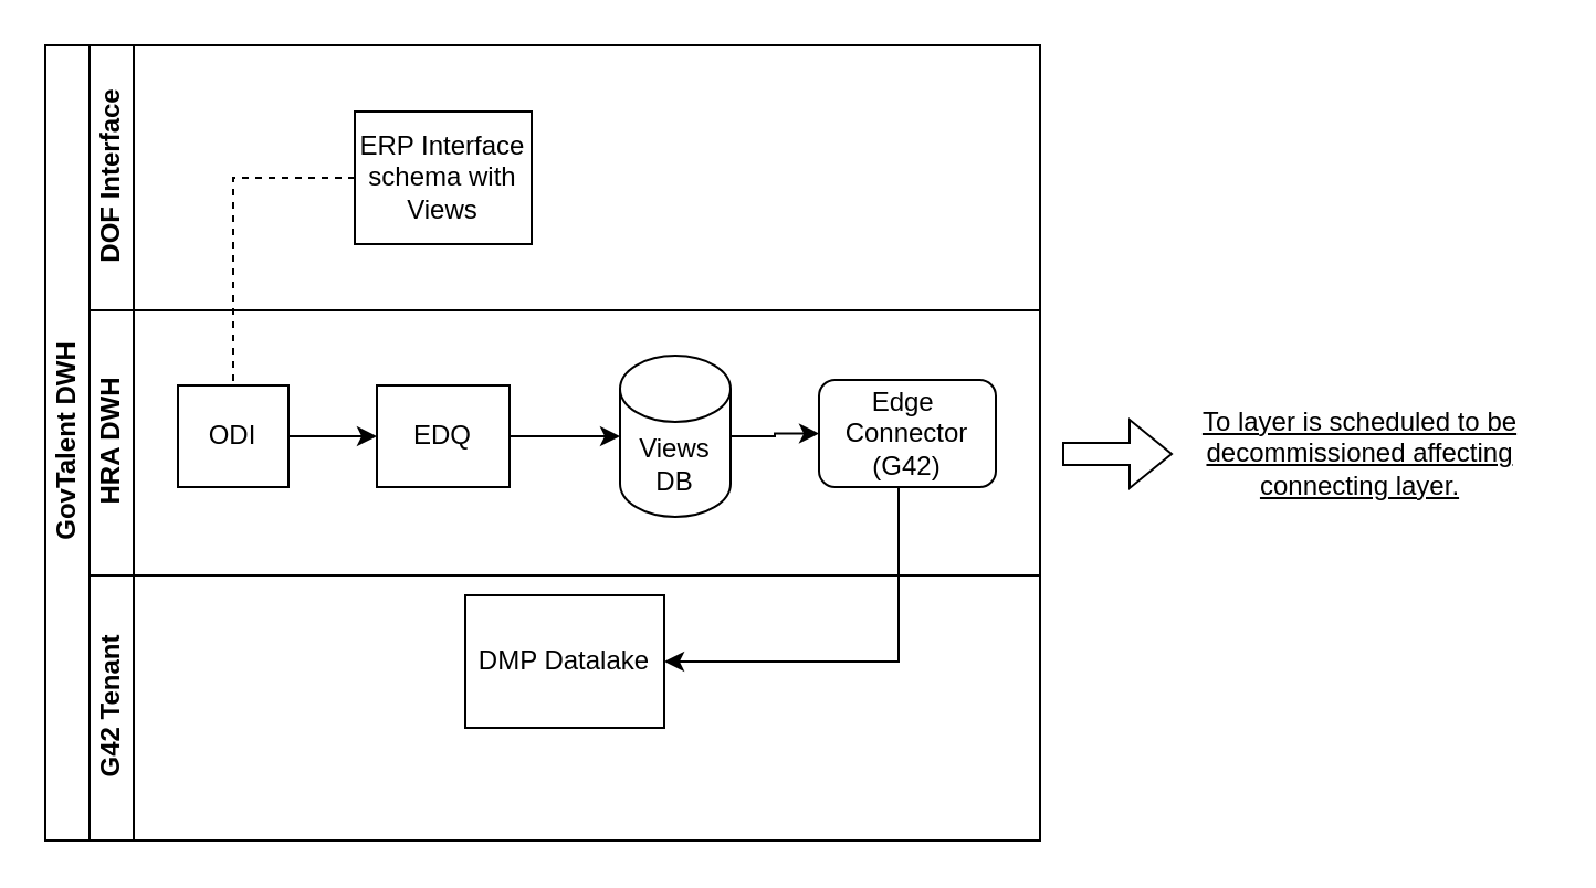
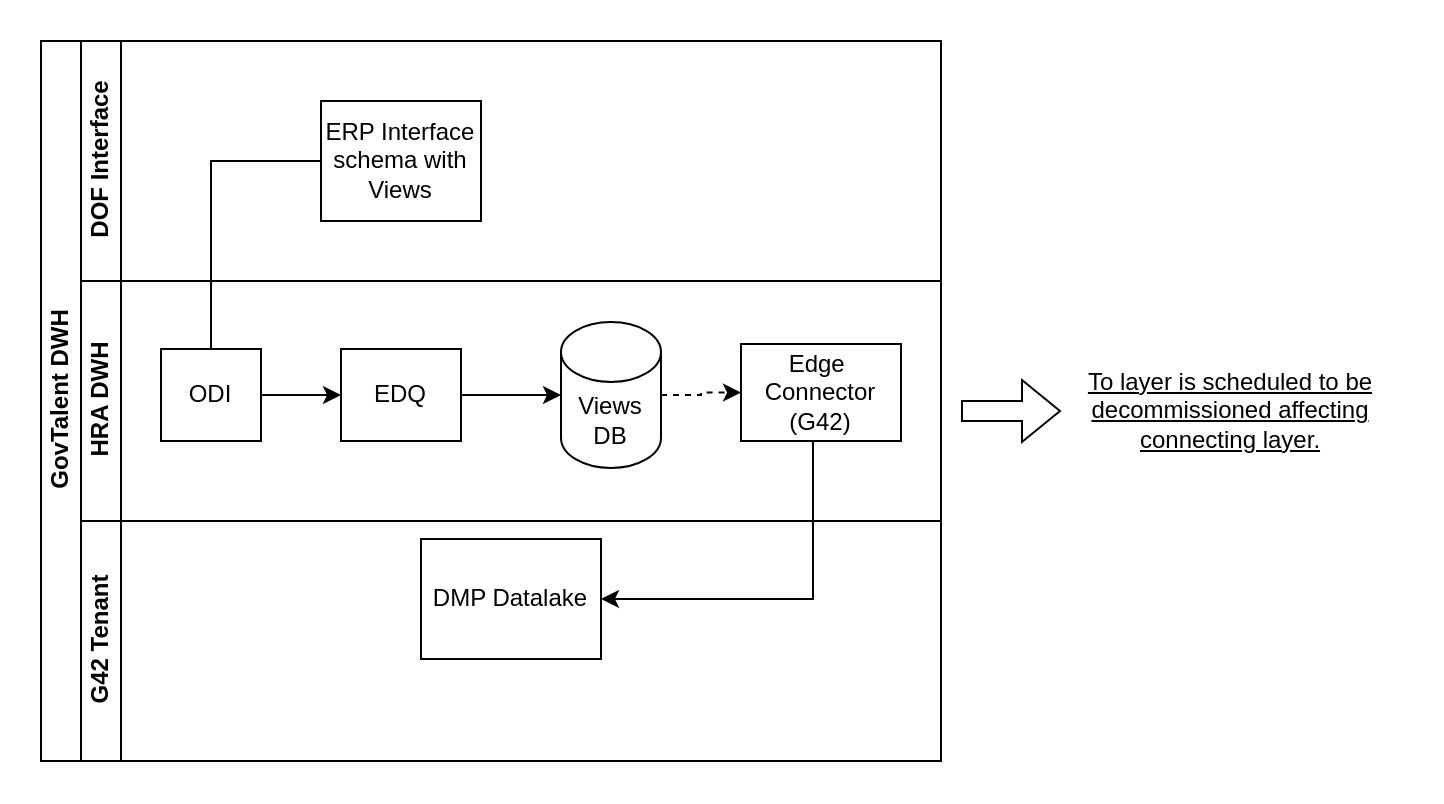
- <mxCell id="3" value="" style="edgeStyle=orthogonalEdgeStyle;rounded=0;orthogonalLoop=1;jettySize=auto;html=1;dashed=1;endArrow=none;endFill=0;" parent="2" source="5" target="7" edge="1"><mxGeometry relative="1" as="geometry" /></mxCell>
+ <mxCell id="3" value="" style="edgeStyle=orthogonalEdgeStyle;rounded=0;orthogonalLoop=1;jettySize=auto;html=1;dashed=0;endArrow=none;endFill=0;" parent="2" source="5" target="7" edge="1"><mxGeometry relative="1" as="geometry" /></mxCell>
- <mxCell id="13" value="Edge&amp;nbsp;&lt;br&gt;Connector&lt;br&gt;(G42)" style="whiteSpace=wrap;html=1;fontFamily=Helvetica;fontSize=12;fontColor=#000000;align=center;rounded=1;" parent="6" vertex="1"><mxGeometry x="330" y="31.5" width="80" height="48.5" as="geometry" /></mxCell>
+ <mxCell id="13" value="Edge&amp;nbsp;&lt;br&gt;Connector&lt;br&gt;(G42)" style="rounded=0;whiteSpace=wrap;html=1;fontFamily=Helvetica;fontSize=12;fontColor=#000000;align=center;" parent="6" vertex="1"><mxGeometry x="330" y="31.5" width="80" height="48.5" as="geometry" /></mxCell>
- <mxCell id="11" value="" style="edgeStyle=orthogonalEdgeStyle;rounded=0;orthogonalLoop=1;jettySize=auto;html=1;" edge="1" parent="6" source="12" target="13"><mxGeometry relative="1" as="geometry" /></mxCell>
+ <mxCell id="11" value="" style="edgeStyle=orthogonalEdgeStyle;rounded=0;orthogonalLoop=1;jettySize=auto;html=1;dashed=1;" edge="1" parent="6" source="12" target="13"><mxGeometry relative="1" as="geometry" /></mxCell>
